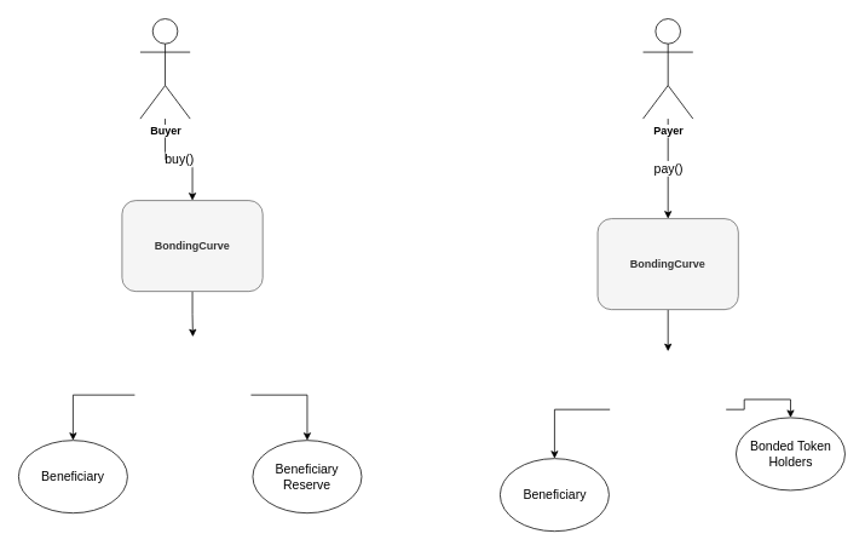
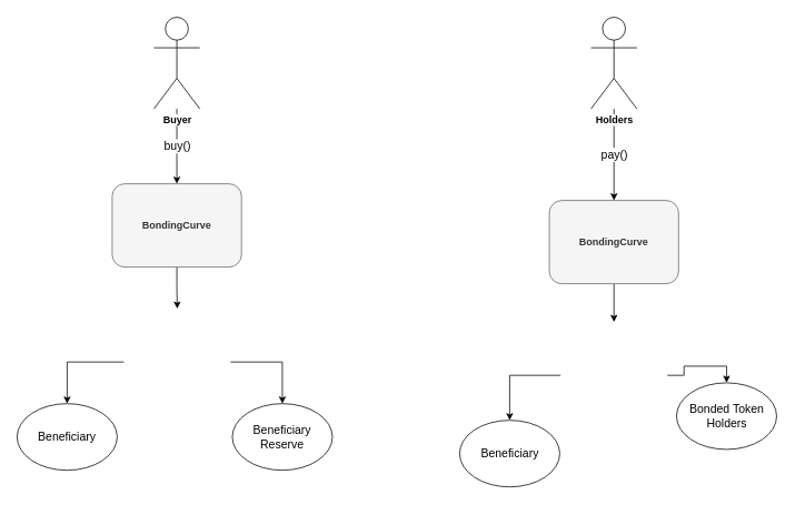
- <mxCell id="12" value="Buyer" style="shape=umlActor;verticalLabelPosition=bottom;labelBackgroundColor=#ffffff;verticalAlign=top;html=1;outlineConnect=0;rounded=0;glass=0;fontStyle=1" vertex="1" parent="1"><mxGeometry x="154" y="20" width="55" height="110" as="geometry" /></mxCell>
+ <mxCell id="12" value="Buyer" style="shape=umlActor;verticalLabelPosition=bottom;labelBackgroundColor=#ffffff;verticalAlign=top;html=1;outlineConnect=0;rounded=0;glass=0;fontStyle=1" vertex="1" parent="1"><mxGeometry x="184" y="20" width="55" height="110" as="geometry" /></mxCell>
- <mxCell id="3" value="Payer" style="shape=umlActor;verticalLabelPosition=bottom;labelBackgroundColor=#ffffff;verticalAlign=top;html=1;outlineConnect=0;rounded=0;glass=0;fontStyle=1" vertex="1" parent="1"><mxGeometry x="708" y="20" width="55" height="110" as="geometry" /></mxCell>
+ <mxCell id="3" value="Holders" style="shape=umlActor;verticalLabelPosition=bottom;labelBackgroundColor=#ffffff;verticalAlign=top;html=1;outlineConnect=0;rounded=0;glass=0;fontStyle=1" vertex="1" parent="1"><mxGeometry x="708" y="20" width="55" height="110" as="geometry" /></mxCell>
